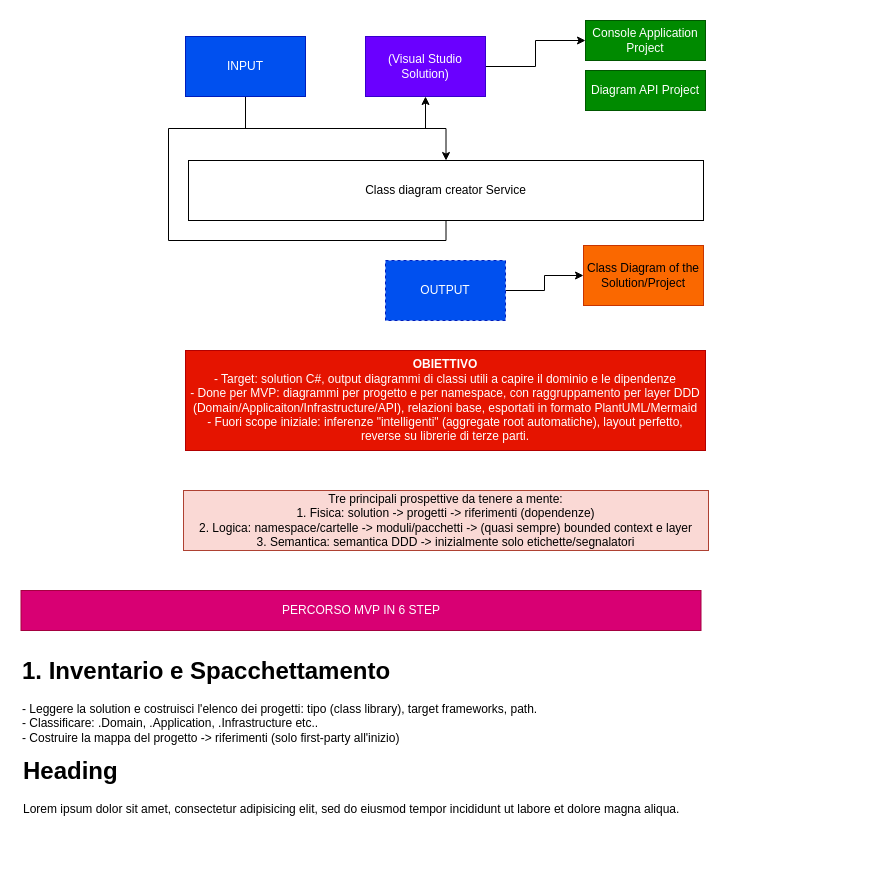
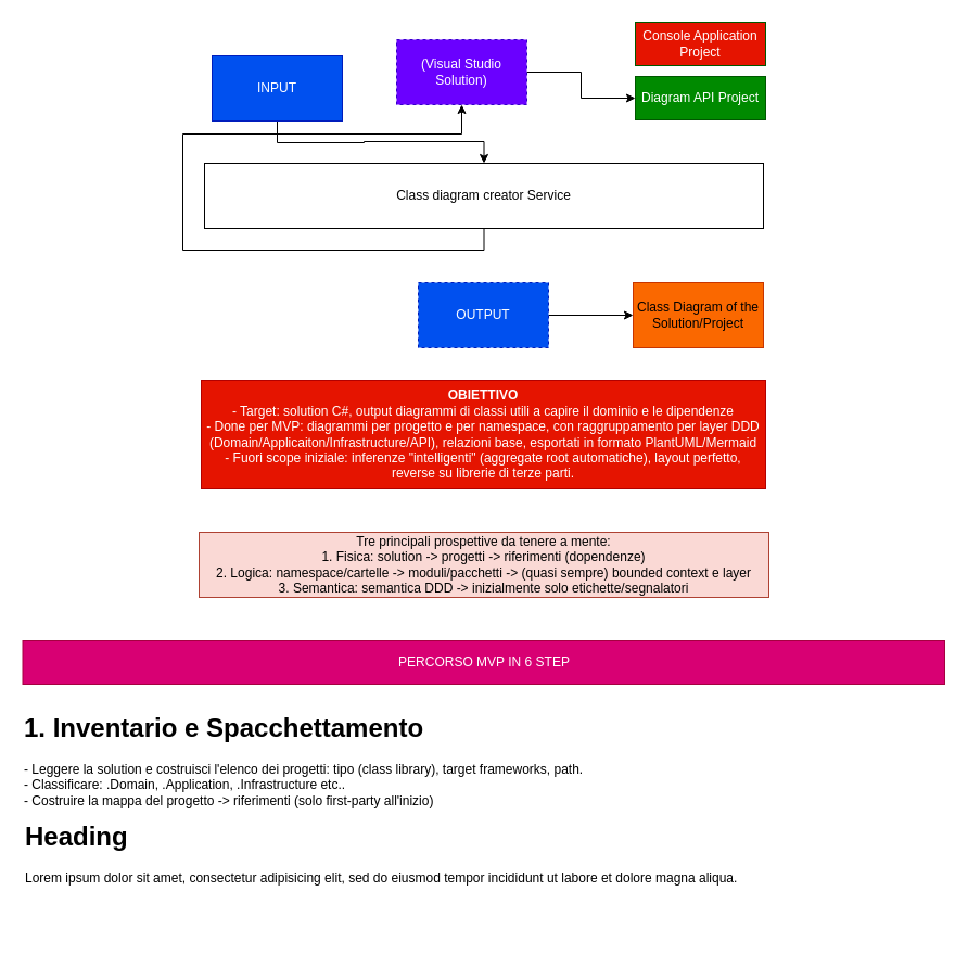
- <mxCell id="10" style="edgeStyle=orthogonalEdgeStyle;rounded=0;orthogonalLoop=1;jettySize=auto;html=1;exitX=1;exitY=0.5;exitDx=0;exitDy=0;entryX=0;entryY=0.5;entryDx=0;entryDy=0;" edge="1" parent="2" source="12" target="13"><mxGeometry relative="1" as="geometry" /></mxCell>
- <mxCell id="13" value="Console Application Project" style="rounded=0;whiteSpace=wrap;html=1;container=0;fillColor=#008a00;fontColor=#ffffff;strokeColor=#005700;" vertex="1" parent="2"><mxGeometry x="400" width="120" height="40" as="geometry" /></mxCell>
+ <mxCell id="13" value="Console Application Project" style="rounded=0;whiteSpace=wrap;html=1;container=0;fillColor=#e51400;fontColor=#ffffff;strokeColor=#005700;" vertex="1" parent="2"><mxGeometry x="400" width="120" height="40" as="geometry" /></mxCell>
- <mxCell id="9" value="INPUT" style="rounded=0;whiteSpace=wrap;html=1;container=0;fillColor=#0050ef;fontColor=#ffffff;strokeColor=#001DBC;" vertex="1" parent="2"><mxGeometry y="16" width="120" height="60" as="geometry" /></mxCell>
+ <mxCell id="9" value="INPUT" style="rounded=0;whiteSpace=wrap;html=1;container=0;fillColor=#0050ef;fontColor=#ffffff;strokeColor=#001DBC;" vertex="1" parent="2"><mxGeometry x="10" y="31" width="120" height="60" as="geometry" /></mxCell>
- <mxCell id="12" value="(Visual Studio Solution)" style="rounded=0;whiteSpace=wrap;html=1;container=0;fillColor=#6a00ff;fontColor=#ffffff;strokeColor=#3700CC;" vertex="1" parent="2"><mxGeometry x="180" y="16" width="120" height="60" as="geometry" /></mxCell>
+ <mxCell id="12" value="(Visual Studio Solution)" style="rounded=0;whiteSpace=wrap;html=1;container=0;fillColor=#6a00ff;fontColor=#ffffff;strokeColor=#3700CC;dashed=1;" vertex="1" parent="2"><mxGeometry x="180" y="16" width="120" height="60" as="geometry" /></mxCell>
+ <mxCell id="11" style="edgeStyle=orthogonalEdgeStyle;rounded=0;orthogonalLoop=1;jettySize=auto;html=1;exitX=1;exitY=0.5;exitDx=0;exitDy=0;entryX=0;entryY=0.5;entryDx=0;entryDy=0;" edge="1" parent="2" source="12" target="14"><mxGeometry relative="1" as="geometry" /></mxCell>
- <mxCell id="4" value="Class diagram creator Service" style="rounded=0;whiteSpace=wrap;html=1;" vertex="1" parent="2"><mxGeometry x="3" y="140" width="515" height="60" as="geometry" /></mxCell>
+ <mxCell id="4" value="Class diagram creator Service" style="rounded=0;whiteSpace=wrap;html=1;" vertex="1" parent="2"><mxGeometry x="3" y="130" width="515" height="60" as="geometry" /></mxCell>
- <mxCell id="8" value="Class Diagram of the Solution/Project" style="rounded=0;whiteSpace=wrap;html=1;fillColor=#fa6800;fontColor=#000000;strokeColor=#C73500;" vertex="1" parent="2"><mxGeometry x="398" y="225" width="120" height="60" as="geometry" /></mxCell>
+ <mxCell id="8" value="Class Diagram of the Solution/Project" style="rounded=0;whiteSpace=wrap;html=1;fillColor=#fa6800;fontColor=#000000;strokeColor=#C73500;" vertex="1" parent="2"><mxGeometry x="398" y="240" width="120" height="60" as="geometry" /></mxCell>
- <mxCell id="17" value="PERCORSO MVP IN 6 STEP" style="rounded=0;whiteSpace=wrap;html=1;fillColor=#d80073;fontColor=#ffffff;strokeColor=#A50040;" vertex="1" parent="1"><mxGeometry x="20.5" y="590" width="680" height="40" as="geometry" /></mxCell>
+ <mxCell id="17" value="PERCORSO MVP IN 6 STEP" style="rounded=0;whiteSpace=wrap;html=1;fillColor=#d80073;fontColor=#ffffff;strokeColor=#A50040;" vertex="1" parent="1"><mxGeometry x="20.5" y="590" width="849.5" height="40" as="geometry" /></mxCell>
